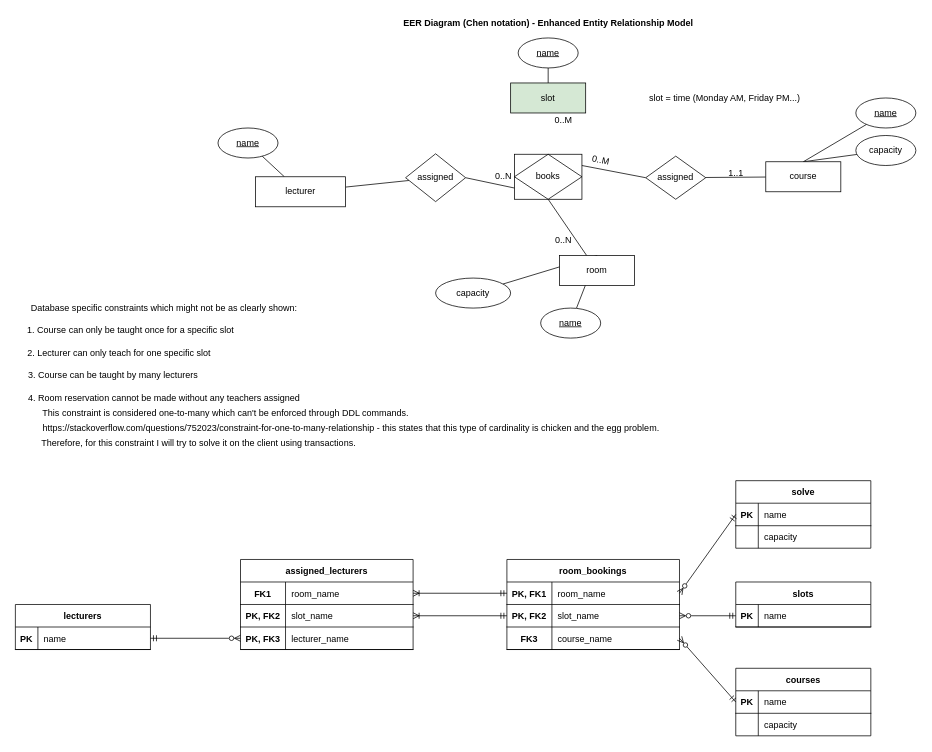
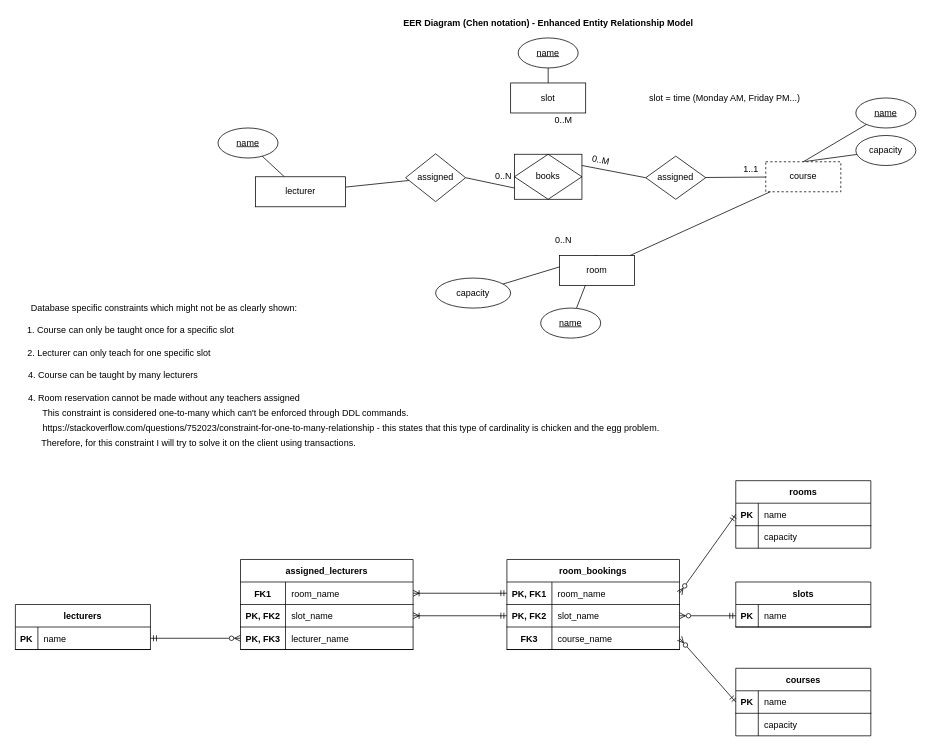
- <mxCell id="45" value="slot" style="whiteSpace=wrap;html=1;align=center;fillColor=#d5e8d4;" vertex="1" parent="1"><mxGeometry x="680" y="110" width="100" height="40" as="geometry" /></mxCell>
+ <mxCell id="45" value="slot" style="whiteSpace=wrap;html=1;align=center;" vertex="1" parent="1"><mxGeometry x="680" y="110" width="100" height="40" as="geometry" /></mxCell>
- <mxCell id="53" value="1..1" style="text;html=1;align=center;verticalAlign=middle;resizable=0;points=[];autosize=1;strokeColor=none;fillColor=none;" vertex="1" parent="1"><mxGeometry x="960" y="220" width="40" height="20" as="geometry" /></mxCell>
+ <mxCell id="53" value="1..1" style="text;html=1;align=center;verticalAlign=middle;resizable=0;points=[];autosize=1;strokeColor=none;fillColor=none;" vertex="1" parent="1"><mxGeometry x="980" y="215" width="40" height="20" as="geometry" /></mxCell>
- <mxCell id="5" value="course" style="whiteSpace=wrap;html=1;align=center;" vertex="1" parent="1"><mxGeometry x="1020" y="215" width="100" height="40" as="geometry" /></mxCell>
+ <mxCell id="5" value="course" style="whiteSpace=wrap;html=1;align=center;dashed=1;" vertex="1" parent="1"><mxGeometry x="1020" y="215" width="100" height="40" as="geometry" /></mxCell>
- <mxCell id="10" value="" style="edgeStyle=none;rounded=0;orthogonalLoop=1;jettySize=auto;html=1;startArrow=none;startFill=0;endArrow=none;endFill=0;strokeColor=default;entryX=0.5;entryY=1;entryDx=0;entryDy=0;" edge="1" parent="1" source="11" target="49"><mxGeometry relative="1" as="geometry"><mxPoint x="730" y="270" as="targetPoint" /></mxGeometry></mxCell>
+ <mxCell id="10" value="" style="edgeStyle=none;rounded=0;orthogonalLoop=1;jettySize=auto;html=1;startArrow=none;startFill=0;endArrow=none;endFill=0;strokeColor=default;" edge="1" parent="1" source="11" target="5"><mxGeometry relative="1" as="geometry"><mxPoint x="730" y="270" as="targetPoint" /></mxGeometry></mxCell>
- <mxCell id="88" value="3. Course can be taught by many lecturers" style="text;html=1;align=center;verticalAlign=middle;resizable=0;points=[];autosize=1;strokeColor=none;fillColor=none;" vertex="1" parent="1"><mxGeometry x="30" y="490" width="240" height="20" as="geometry" /></mxCell>
+ <mxCell id="88" value="4. Course can be taught by many lecturers" style="text;html=1;align=center;verticalAlign=middle;resizable=0;points=[];autosize=1;strokeColor=none;fillColor=none;" vertex="1" parent="1"><mxGeometry x="30" y="490" width="240" height="20" as="geometry" /></mxCell>
- <mxCell id="18" value="solve" style="shape=table;startSize=30;container=1;collapsible=1;childLayout=tableLayout;fixedRows=1;rowLines=0;fontStyle=1;align=center;resizeLast=1;" vertex="1" parent="1"><mxGeometry x="980" y="640" width="180" height="90" as="geometry"><mxRectangle x="120" y="750" width="70" height="30" as="alternateBounds" /></mxGeometry></mxCell>
+ <mxCell id="18" value="rooms" style="shape=table;startSize=30;container=1;collapsible=1;childLayout=tableLayout;fixedRows=1;rowLines=0;fontStyle=1;align=center;resizeLast=1;" vertex="1" parent="1"><mxGeometry x="980" y="640" width="180" height="90" as="geometry"><mxRectangle x="120" y="750" width="70" height="30" as="alternateBounds" /></mxGeometry></mxCell>
